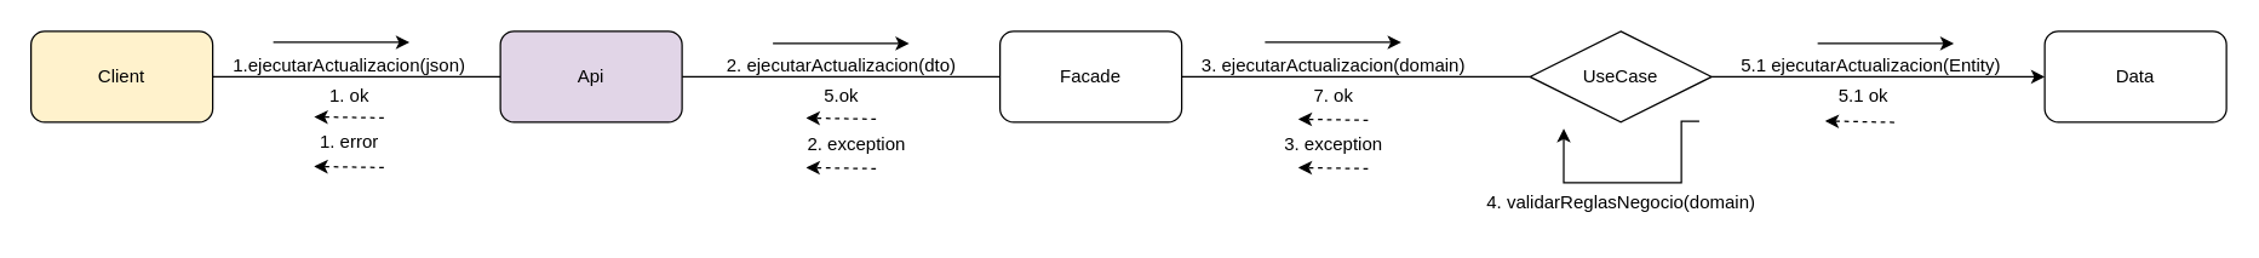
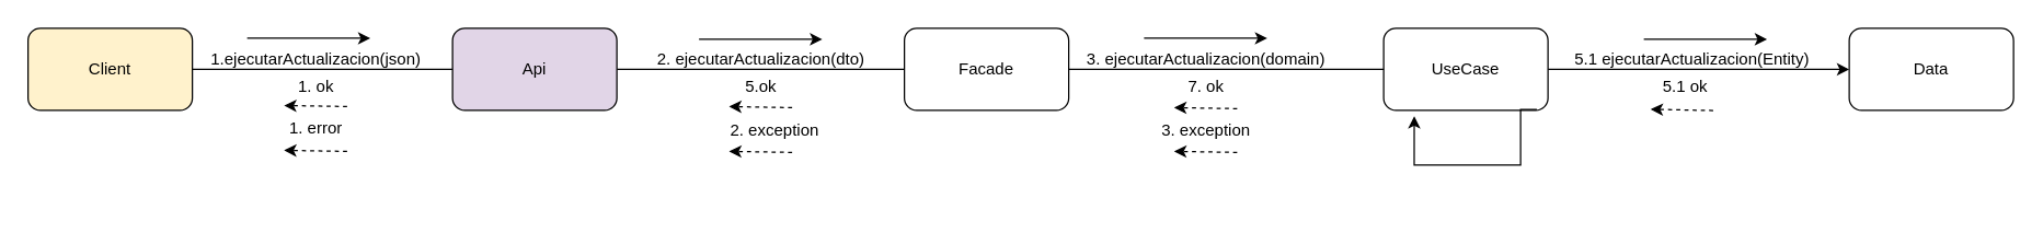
- <mxCell id="3" value="UseCase" style="rhombus;whiteSpace=wrap;html=1;" vertex="1" parent="1"><mxGeometry x="1010" y="20" width="120" height="60" as="geometry" /></mxCell>
+ <mxCell id="3" value="UseCase" style="rounded=1;whiteSpace=wrap;html=1;" vertex="1" parent="1"><mxGeometry x="1010" y="20" width="120" height="60" as="geometry" /></mxCell>
- <mxCell id="18" value="4. validarReglasNegocio(domain)" style="text;html=1;align=center;verticalAlign=middle;resizable=0;points=[];autosize=1;strokeColor=none;fillColor=none;" vertex="1" parent="1"><mxGeometry x="970" y="118" width="200" height="30" as="geometry" /></mxCell>
